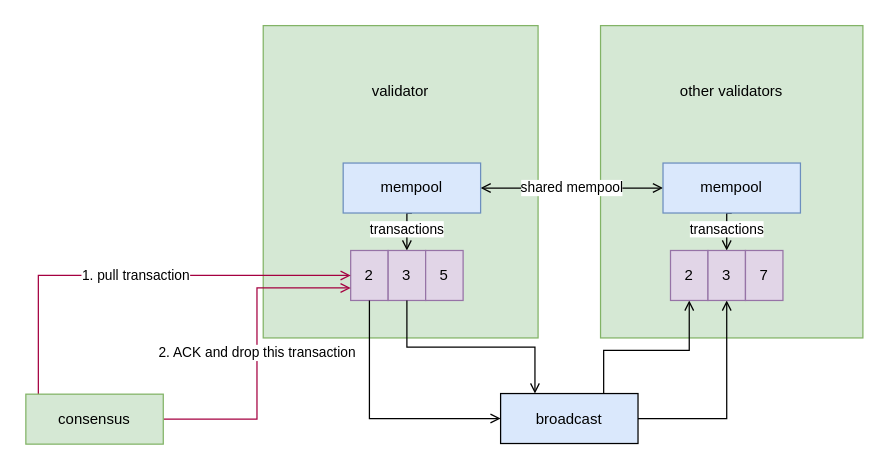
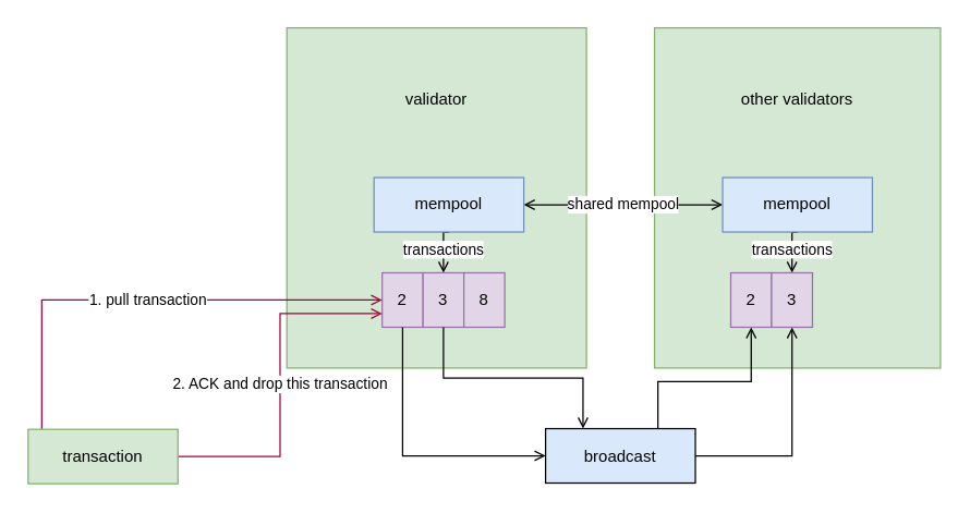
- <mxCell id="10" value="5" style="rounded=0;whiteSpace=wrap;html=1;fillColor=#e1d5e7;strokeColor=#9673a6;" vertex="1" parent="7"><mxGeometry x="60" width="30" height="40" as="geometry" /></mxCell>
+ <mxCell id="10" value="8" style="rounded=0;whiteSpace=wrap;html=1;fillColor=#e1d5e7;strokeColor=#9673a6;" vertex="1" parent="7"><mxGeometry x="60" width="30" height="40" as="geometry" /></mxCell>
- <mxCell id="24" value="7" style="rounded=0;whiteSpace=wrap;html=1;fillColor=#e1d5e7;strokeColor=#9673a6;" vertex="1" parent="21"><mxGeometry x="60" width="30" height="40" as="geometry" /></mxCell>
- <mxCell id="18" value="consensus" style="rounded=0;whiteSpace=wrap;html=1;fillColor=#d5e8d4;strokeColor=#82b366;" vertex="1" parent="1"><mxGeometry x="20" y="315" width="110" height="40" as="geometry" /></mxCell>
+ <mxCell id="18" value="transaction" style="rounded=0;whiteSpace=wrap;html=1;fillColor=#d5e8d4;strokeColor=#82b366;" vertex="1" parent="1"><mxGeometry x="20" y="315" width="110" height="40" as="geometry" /></mxCell>
